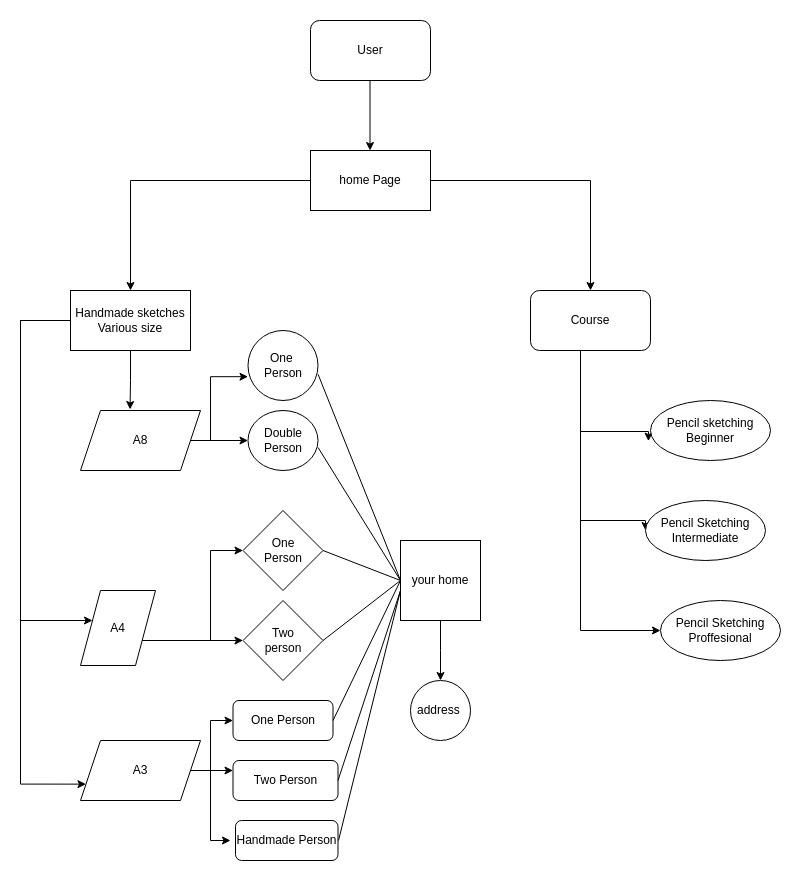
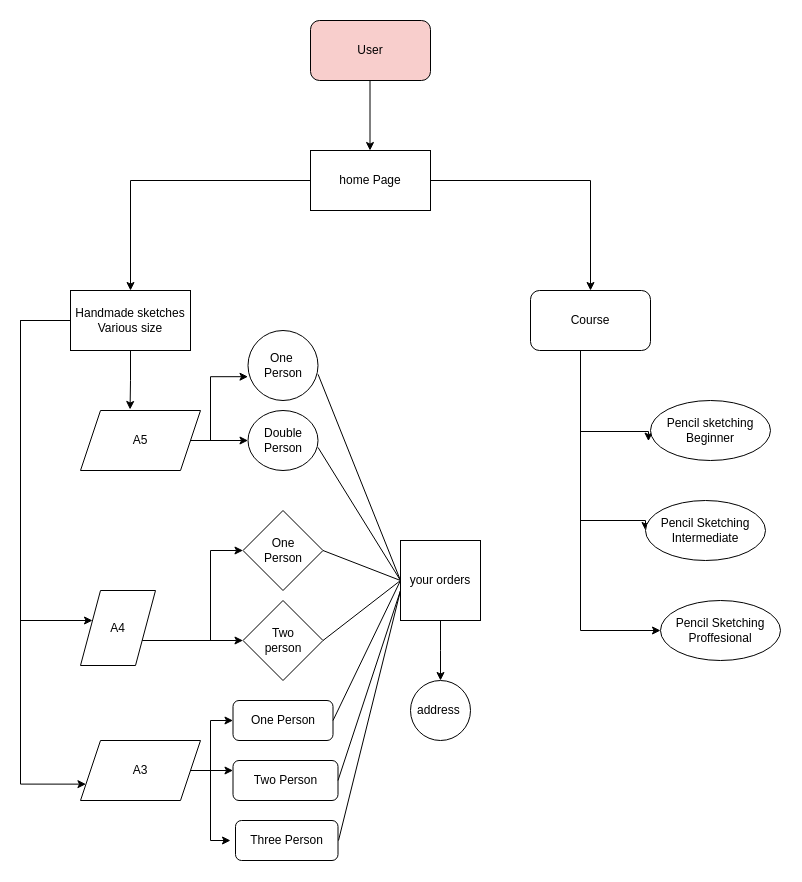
- <mxCell id="2" value="User" style="rounded=1;whiteSpace=wrap;html=1;" vertex="1" parent="1"><mxGeometry x="310" y="20" width="120" height="60" as="geometry" /></mxCell>
+ <mxCell id="2" value="User" style="rounded=1;whiteSpace=wrap;html=1;fillColor=#f8cecc;" vertex="1" parent="1"><mxGeometry x="310" y="20" width="120" height="60" as="geometry" /></mxCell>
- <mxCell id="17" value="A8" style="shape=parallelogram;perimeter=parallelogramPerimeter;whiteSpace=wrap;html=1;fixedSize=1;" vertex="1" parent="1"><mxGeometry x="80" y="410" width="120" height="60" as="geometry" /></mxCell>
+ <mxCell id="17" value="A5" style="shape=parallelogram;perimeter=parallelogramPerimeter;whiteSpace=wrap;html=1;fixedSize=1;" vertex="1" parent="1"><mxGeometry x="80" y="410" width="120" height="60" as="geometry" /></mxCell>
- <mxCell id="36" value="your home" style="whiteSpace=wrap;html=1;aspect=fixed;" vertex="1" parent="1"><mxGeometry x="400" y="540" width="80" height="80" as="geometry" /></mxCell>
+ <mxCell id="36" value="your orders" style="whiteSpace=wrap;html=1;aspect=fixed;" vertex="1" parent="1"><mxGeometry x="400" y="540" width="80" height="80" as="geometry" /></mxCell>
- <mxCell id="31" value="Handmade Person" style="rounded=1;whiteSpace=wrap;html=1;" vertex="1" parent="1"><mxGeometry x="235" y="820" width="102.5" height="40" as="geometry" /></mxCell>
+ <mxCell id="31" value="Three Person" style="rounded=1;whiteSpace=wrap;html=1;" vertex="1" parent="1"><mxGeometry x="235" y="820" width="102.5" height="40" as="geometry" /></mxCell>
